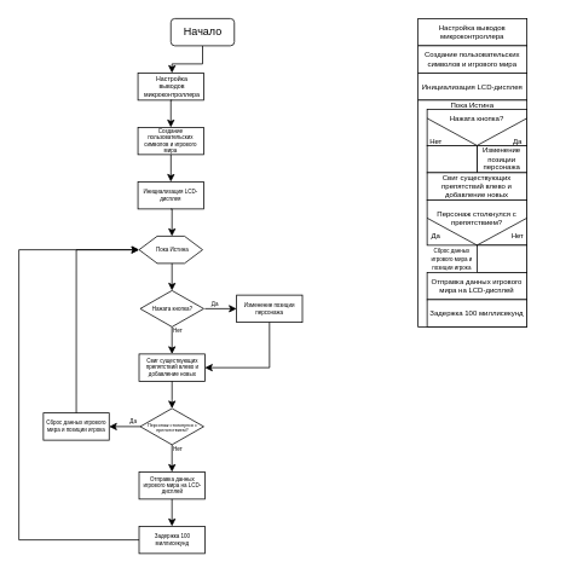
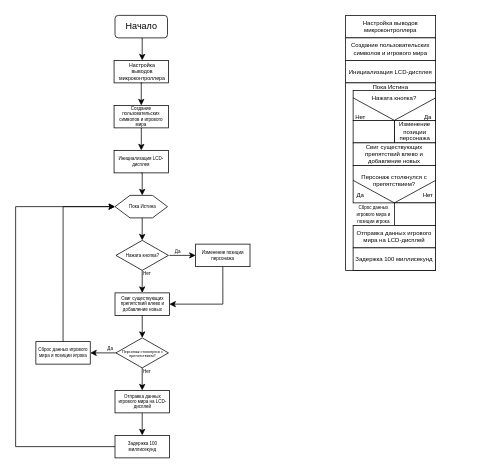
- <mxCell id="3" value="Начало" style="rounded=1;whiteSpace=wrap;html=1;" parent="1" vertex="1"><mxGeometry x="187.5" y="20" width="70" height="30" as="geometry" /></mxCell>
+ <mxCell id="3" value="Начало" style="rounded=1;whiteSpace=wrap;html=1;" parent="1" vertex="1"><mxGeometry x="152.5" y="20" width="70" height="30" as="geometry" /></mxCell>
